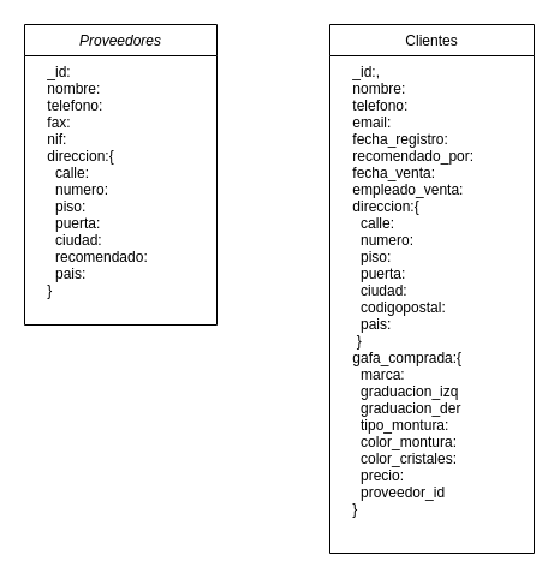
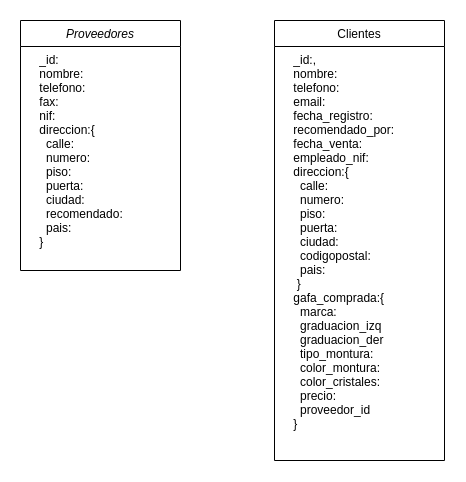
- <mxCell id="5" value="    _id:,&#10;    nombre: &#10;    telefono: &#10;    email: &#10;    fecha_registro: &#10;    recomendado_por: &#10;    fecha_venta: &#10;    empleado_venta: &#10;    direccion:{&#10;      calle: &#10;      numero:&#10;      piso: &#10;      puerta: &#10;      ciudad: &#10;      codigopostal: &#10;      pais:&#10;     }&#10;    gafa_comprada:{&#10;      marca: &#10;      graduacion_izq&#10;      graduacion_der&#10;      tipo_montura: &#10;      color_montura:&#10;      color_cristales:&#10;      precio:&#10;      proveedor_id&#10;    }&#10;" style="text;align=left;verticalAlign=top;spacingLeft=4;spacingRight=4;overflow=hidden;rotatable=0;points=[[0,0.5],[1,0.5]];portConstraint=eastwest;" parent="4" vertex="1"><mxGeometry y="26" width="170" height="414" as="geometry" /></mxCell>
+ <mxCell id="5" value="    _id:,&#10;    nombre: &#10;    telefono: &#10;    email: &#10;    fecha_registro: &#10;    recomendado_por: &#10;    fecha_venta: &#10;    empleado_nif: &#10;    direccion:{&#10;      calle: &#10;      numero:&#10;      piso: &#10;      puerta: &#10;      ciudad: &#10;      codigopostal: &#10;      pais:&#10;     }&#10;    gafa_comprada:{&#10;      marca: &#10;      graduacion_izq&#10;      graduacion_der&#10;      tipo_montura: &#10;      color_montura:&#10;      color_cristales:&#10;      precio:&#10;      proveedor_id&#10;    }&#10;" style="text;align=left;verticalAlign=top;spacingLeft=4;spacingRight=4;overflow=hidden;rotatable=0;points=[[0,0.5],[1,0.5]];portConstraint=eastwest;" parent="4" vertex="1"><mxGeometry y="26" width="170" height="414" as="geometry" /></mxCell>
